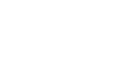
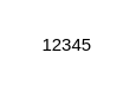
+ <mxCell id="2" value="12345" style="text;html=1;strokeColor=none;fillColor=none;align=center;verticalAlign=middle;whiteSpace=wrap;rounded=0;" vertex="1" parent="1"><mxGeometry x="20" y="20" width="50" height="20" as="geometry" /></mxCell>
